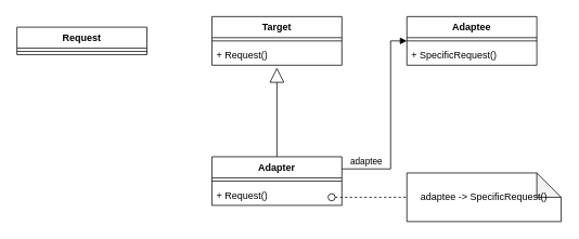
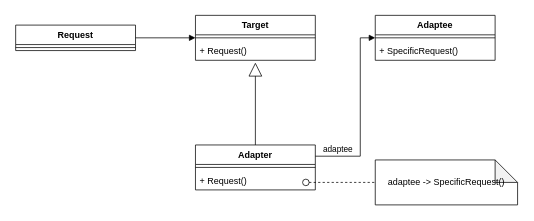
+ <mxCell id="13" value="" style="html=1;verticalAlign=bottom;endArrow=block;rounded=0;exitX=1;exitY=0.5;exitDx=0;exitDy=0;entryX=0;entryY=0.5;entryDx=0;entryDy=0;" edge="1" parent="1" source="2" target="4"><mxGeometry width="80" relative="1" as="geometry"><mxPoint x="260" y="183" as="sourcePoint" /><mxPoint x="340" y="183" as="targetPoint" /></mxGeometry></mxCell>
